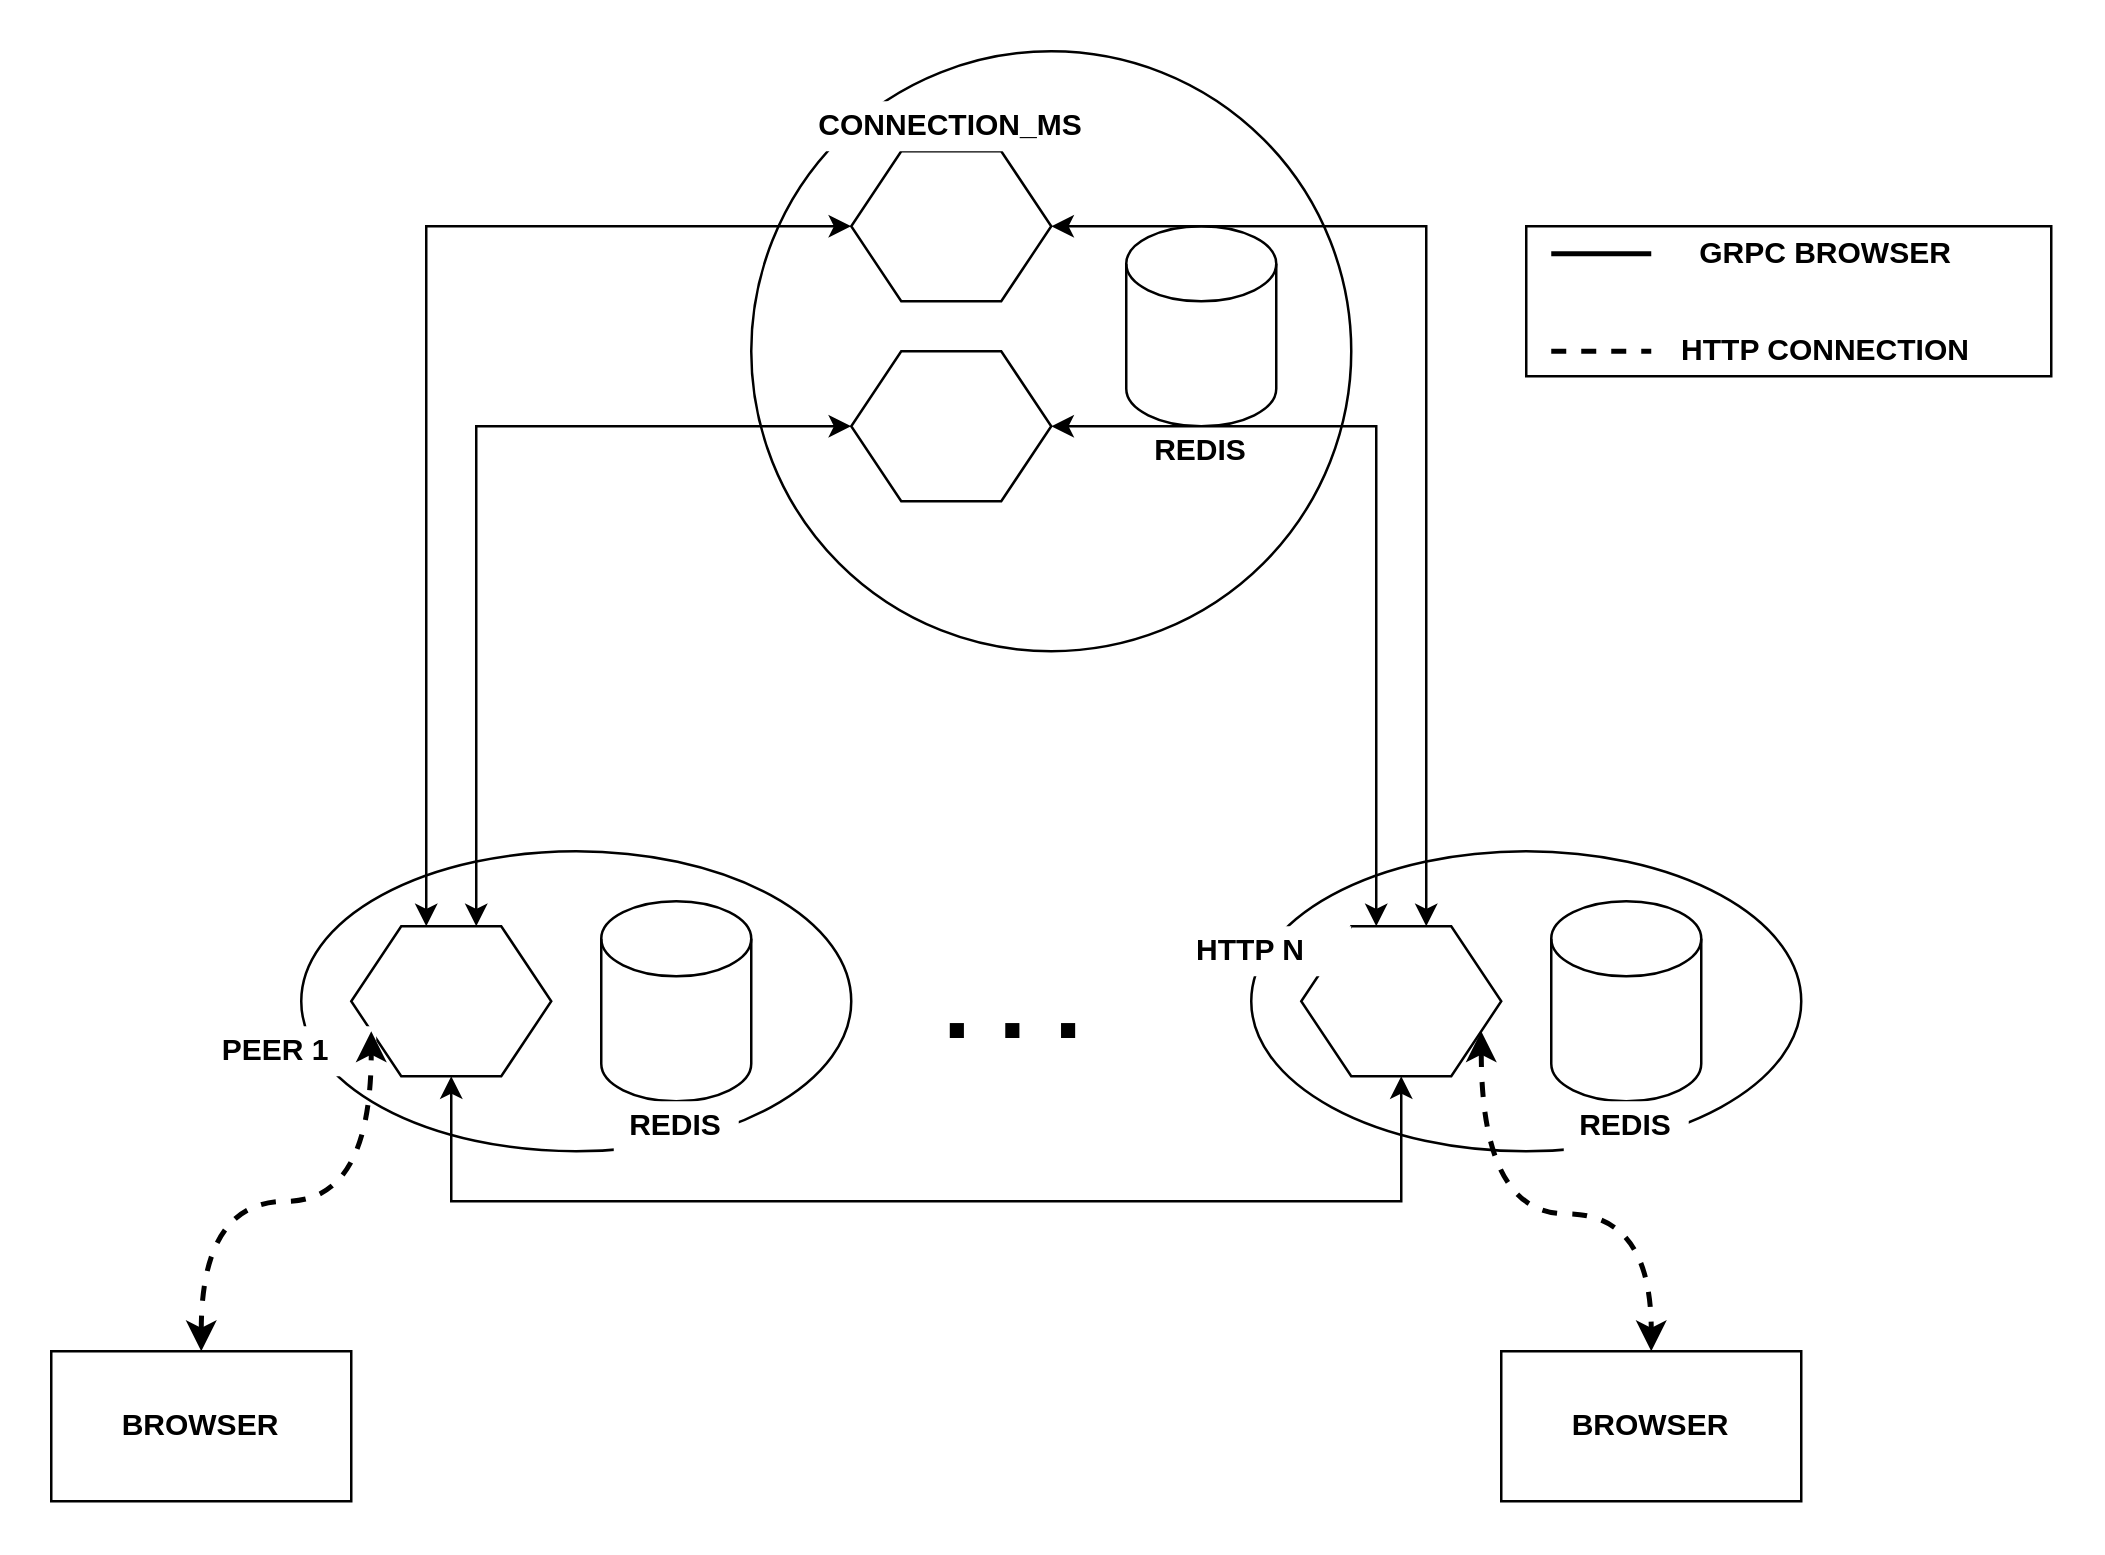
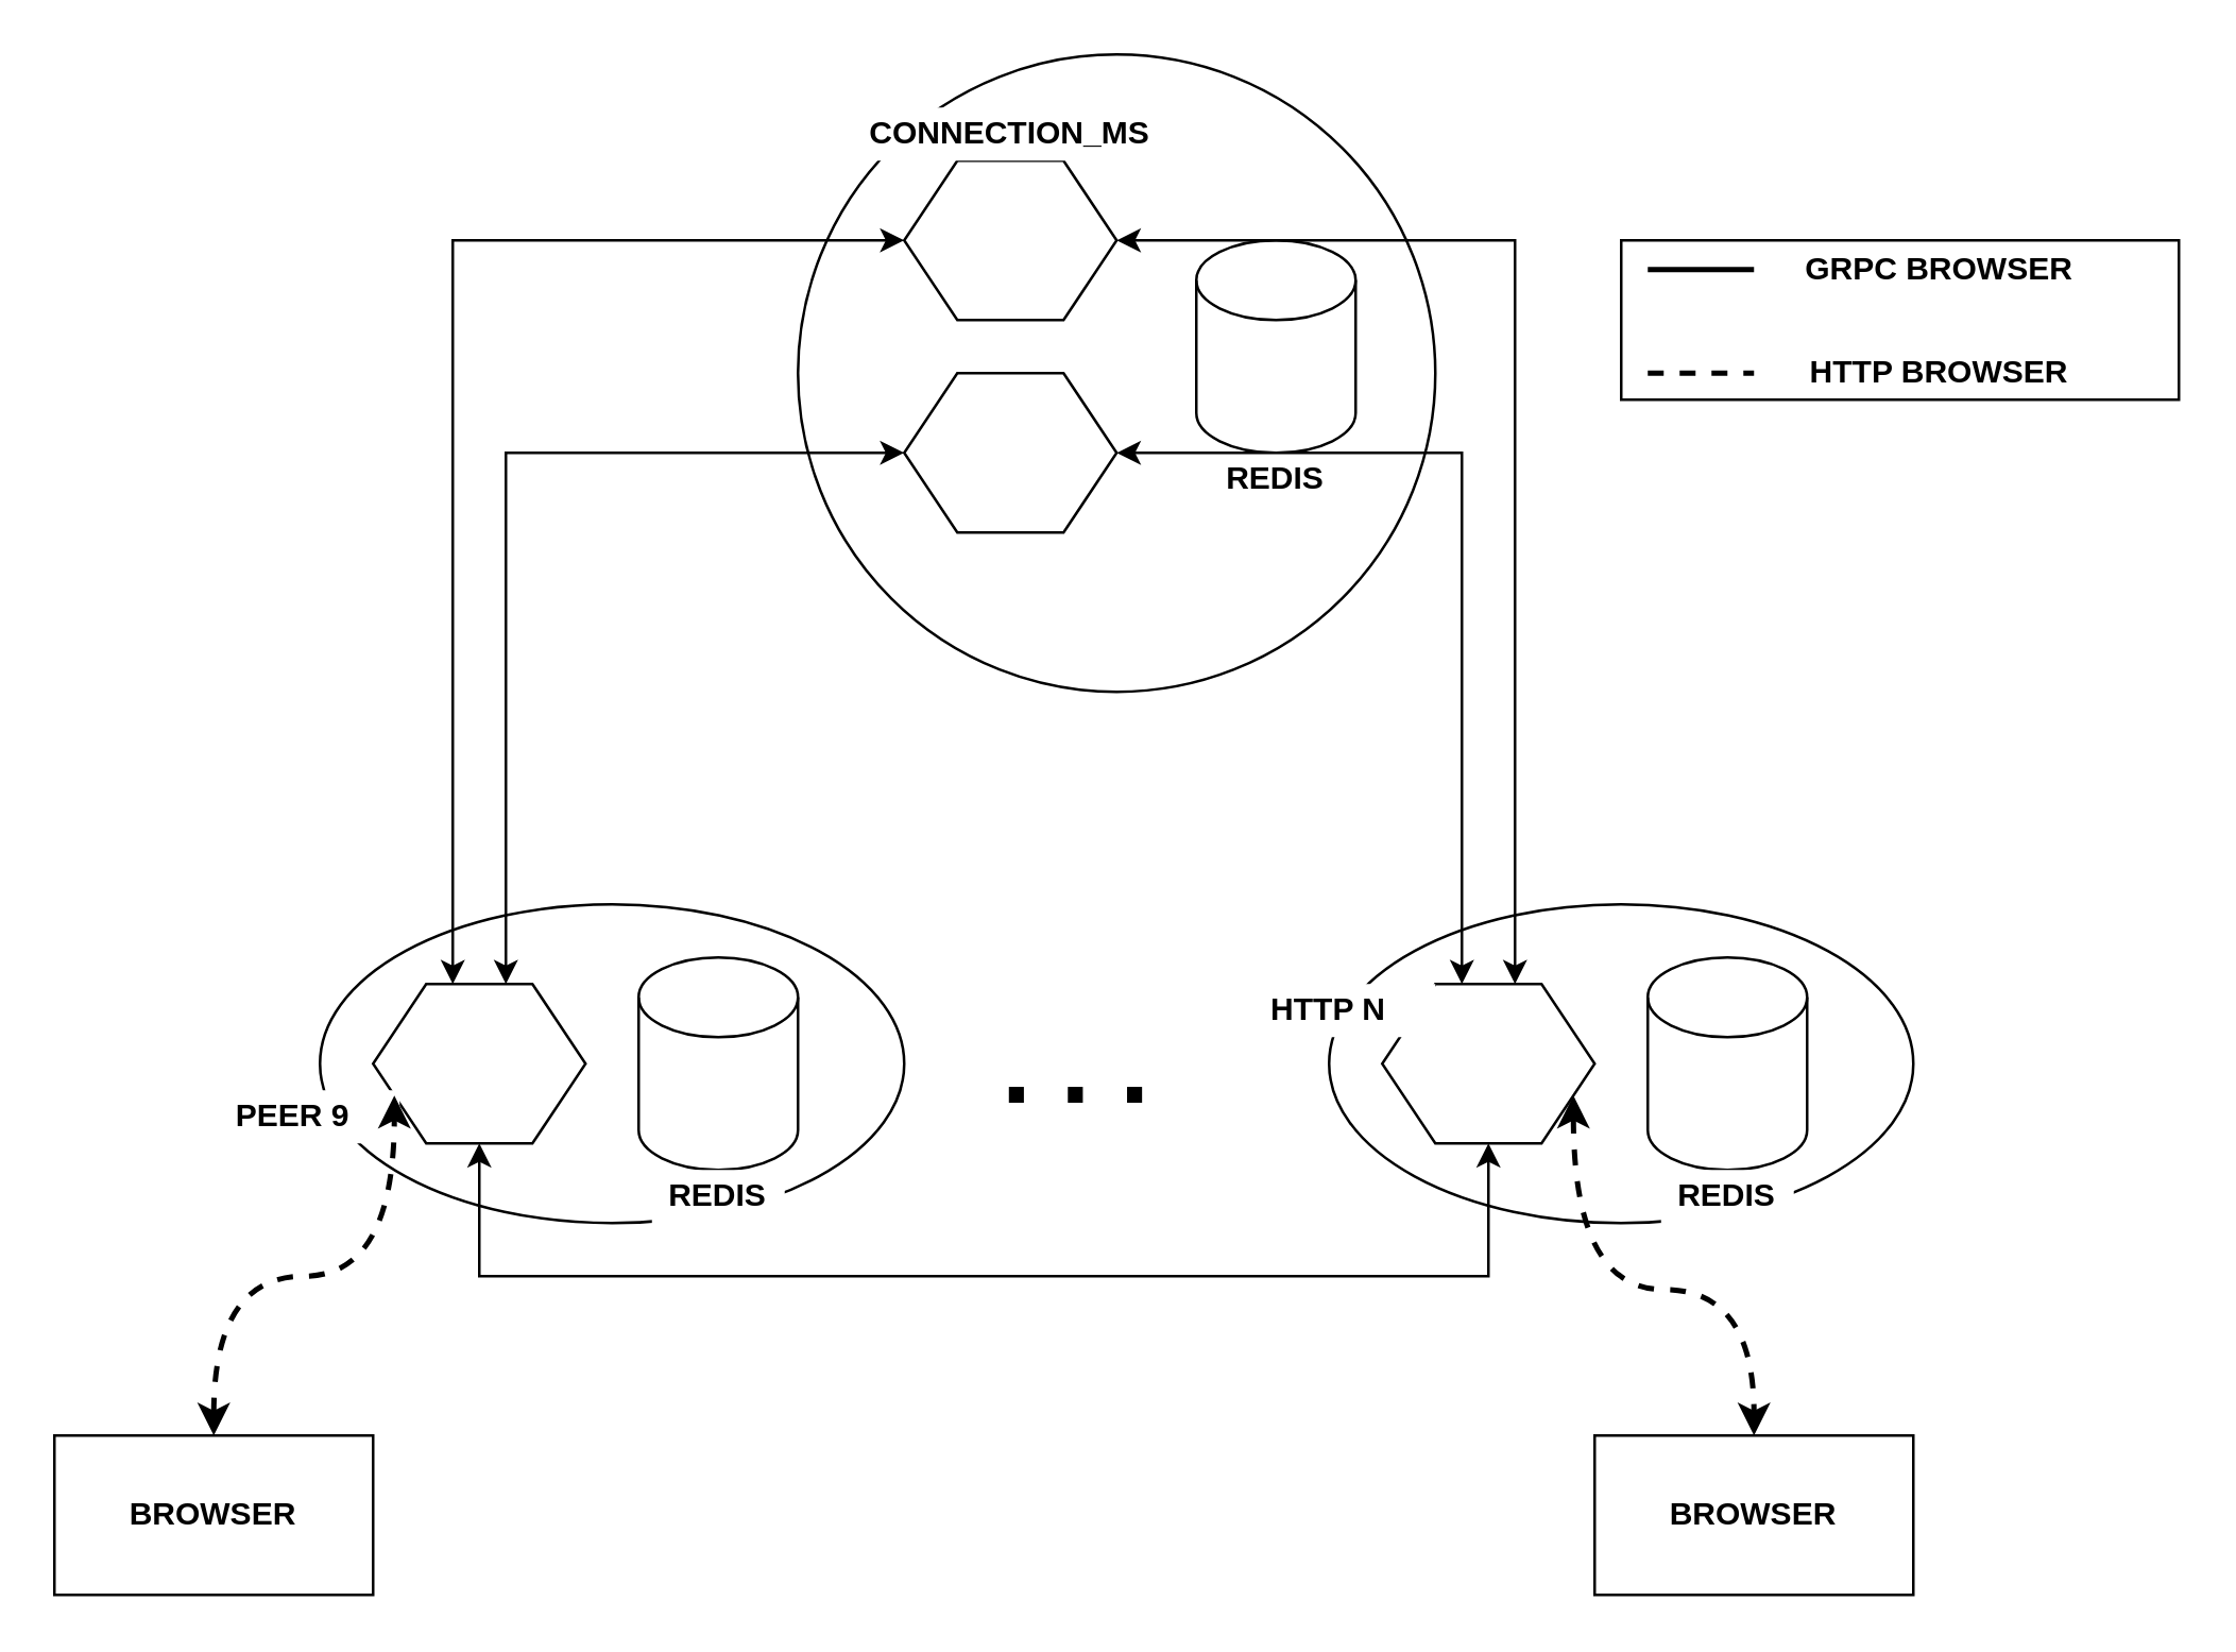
- <mxCell id="32" value="HTTP CONNECTION" style="text;html=1;strokeColor=none;fillColor=none;align=center;verticalAlign=middle;whiteSpace=wrap;rounded=0;fontStyle=1" parent="1" vertex="1"><mxGeometry x="660" y="130" width="140" height="20" as="geometry" /></mxCell>
+ <mxCell id="32" value="HTTP BROWSER" style="text;html=1;strokeColor=none;fillColor=none;align=center;verticalAlign=middle;whiteSpace=wrap;rounded=0;fontStyle=1" parent="1" vertex="1"><mxGeometry x="660" y="130" width="140" height="20" as="geometry" /></mxCell>
- <mxCell id="14" value="PEER 1" style="text;html=1;strokeColor=none;align=center;verticalAlign=middle;whiteSpace=wrap;rounded=0;fontStyle=1;fillColor=#FFFFFF;" parent="1" vertex="1"><mxGeometry x="70" y="410" width="80" height="20" as="geometry" /></mxCell>
+ <mxCell id="14" value="PEER 9" style="text;html=1;strokeColor=none;align=center;verticalAlign=middle;whiteSpace=wrap;rounded=0;fontStyle=1;fillColor=#FFFFFF;" parent="1" vertex="1"><mxGeometry x="70" y="410" width="80" height="20" as="geometry" /></mxCell>
